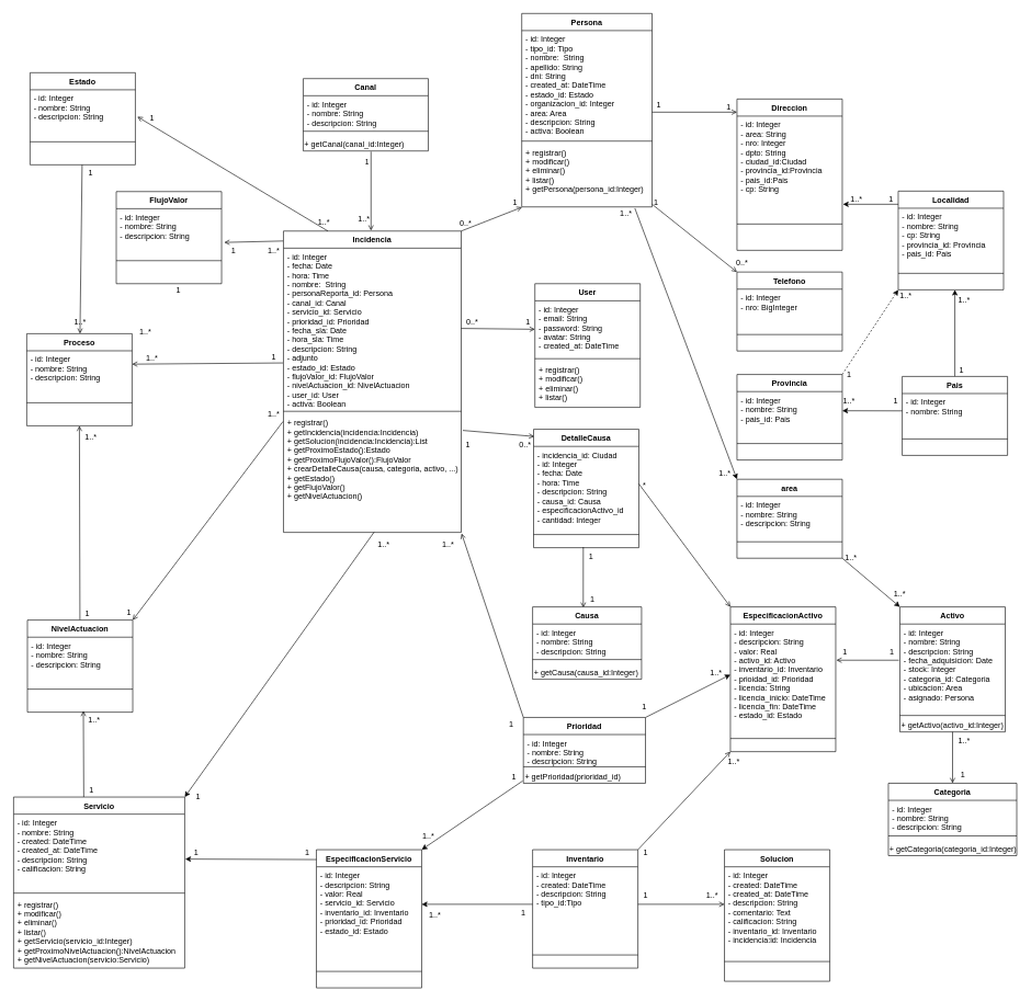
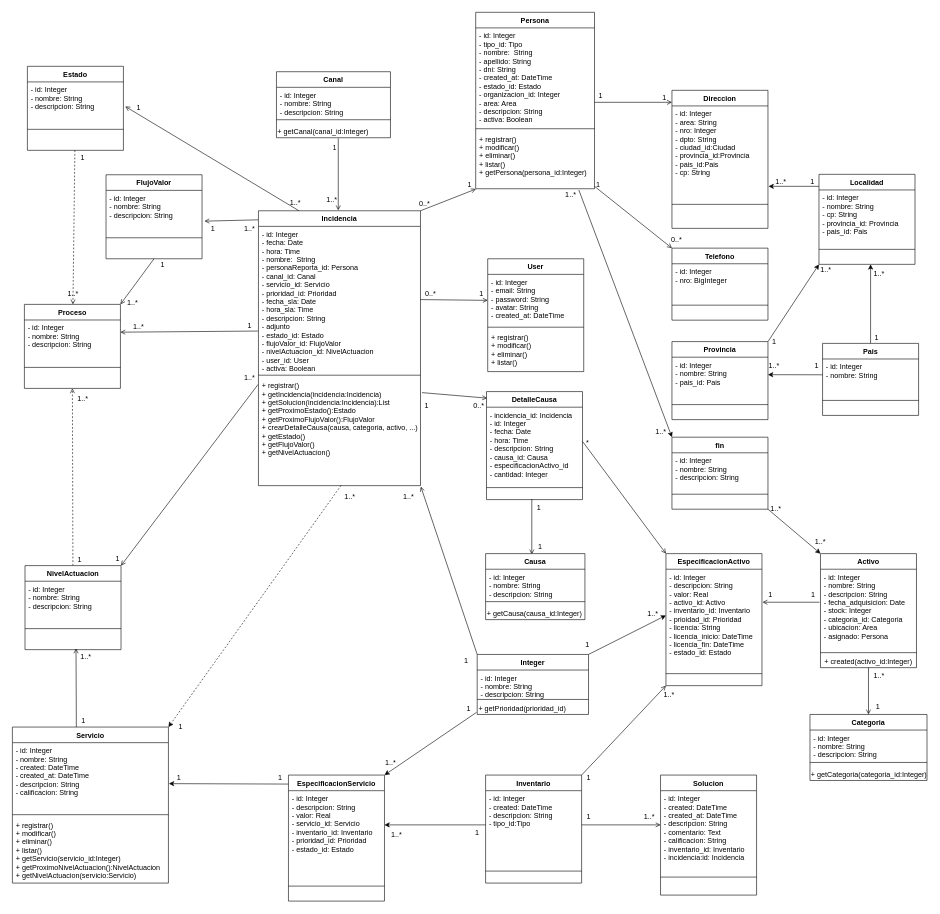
- <mxCell id="54" style="edgeStyle=none;html=1;startArrow=none;startFill=0;endArrow=open;endFill=0;" parent="1" source="55" target="63" edge="1"><mxGeometry relative="1" as="geometry" /></mxCell>
+ <mxCell id="54" style="edgeStyle=none;html=1;startArrow=none;startFill=0;endArrow=open;endFill=0;dashed=1;" parent="1" source="55" target="63" edge="1"><mxGeometry relative="1" as="geometry" /></mxCell>
+ <mxCell id="58" style="edgeStyle=none;html=1;entryX=1;entryY=0;entryDx=0;entryDy=0;startArrow=none;startFill=0;endArrow=open;endFill=0;exitX=0.5;exitY=1;exitDx=0;exitDy=0;" parent="1" source="59" target="63" edge="1"><mxGeometry relative="1" as="geometry"><mxPoint x="300" y="431" as="sourcePoint" /></mxGeometry></mxCell>
- <mxCell id="151" value="" style="edgeStyle=none;html=1;exitX=1;exitY=0;exitDx=0;exitDy=0;entryX=0;entryY=1;entryDx=0;entryDy=0;dashed=1;" parent="1" source="152" target="148" edge="1"><mxGeometry relative="1" as="geometry" /></mxCell>
+ <mxCell id="151" value="" style="edgeStyle=none;html=1;exitX=1;exitY=0;exitDx=0;exitDy=0;entryX=0;entryY=1;entryDx=0;entryDy=0;" parent="1" source="152" target="148" edge="1"><mxGeometry relative="1" as="geometry" /></mxCell>
- <mxCell id="94" value="- incidencia_id: Ciudad&#10;- id: Integer&#10;- fecha: Date&#10;- hora: Time&#10;- descripcion: String&#10;- causa_id: Causa&#10;- especificacionActivo_id&#10;- cantidad: Integer" style="text;strokeColor=none;fillColor=none;align=left;verticalAlign=top;spacingLeft=4;spacingRight=4;overflow=hidden;rotatable=0;points=[[0,0.5],[1,0.5]];portConstraint=eastwest;" parent="93" vertex="1"><mxGeometry y="26" width="160" height="114" as="geometry" /></mxCell>
+ <mxCell id="94" value="- incidencia_id: Incidencia&#10;- id: Integer&#10;- fecha: Date&#10;- hora: Time&#10;- descripcion: String&#10;- causa_id: Causa&#10;- especificacionActivo_id&#10;- cantidad: Integer" style="text;strokeColor=none;fillColor=none;align=left;verticalAlign=top;spacingLeft=4;spacingRight=4;overflow=hidden;rotatable=0;points=[[0,0.5],[1,0.5]];portConstraint=eastwest;" parent="93" vertex="1"><mxGeometry y="26" width="160" height="114" as="geometry" /></mxCell>
- <mxCell id="171" value="area" style="swimlane;fontStyle=1;align=center;verticalAlign=top;childLayout=stackLayout;horizontal=1;startSize=26;horizontalStack=0;resizeParent=1;resizeParentMax=0;resizeLast=0;collapsible=1;marginBottom=0;" parent="1" vertex="1"><mxGeometry x="1119" y="728" width="160" height="120" as="geometry" /></mxCell>
+ <mxCell id="171" value="fin" style="swimlane;fontStyle=1;align=center;verticalAlign=top;childLayout=stackLayout;horizontal=1;startSize=26;horizontalStack=0;resizeParent=1;resizeParentMax=0;resizeLast=0;collapsible=1;marginBottom=0;" parent="1" vertex="1"><mxGeometry x="1119" y="728" width="160" height="120" as="geometry" /></mxCell>
- <mxCell id="50" style="edgeStyle=none;html=1;entryX=0.5;entryY=1;entryDx=0;entryDy=0;startArrow=none;startFill=0;endArrow=open;endFill=0;" parent="1" source="51" target="63" edge="1"><mxGeometry relative="1" as="geometry" /></mxCell>
+ <mxCell id="50" style="edgeStyle=none;html=1;entryX=0.5;entryY=1;entryDx=0;entryDy=0;startArrow=none;startFill=0;endArrow=open;endFill=0;dashed=1;" parent="1" source="51" target="63" edge="1"><mxGeometry relative="1" as="geometry" /></mxCell>
- <mxCell id="137" style="edgeStyle=none;html=1;entryX=1;entryY=0;entryDx=0;entryDy=0;exitX=0.51;exitY=0.998;exitDx=0;exitDy=0;exitPerimeter=0;" parent="1" source="7" target="40" edge="1"><mxGeometry relative="1" as="geometry"><mxPoint x="568.08" y="859.916" as="sourcePoint" /><mxPoint x="568" y="1291" as="targetPoint" /></mxGeometry></mxCell>
+ <mxCell id="137" style="edgeStyle=none;html=1;entryX=1;entryY=0;entryDx=0;entryDy=0;exitX=0.51;exitY=0.998;exitDx=0;exitDy=0;exitPerimeter=0;dashed=1;" parent="1" source="7" target="40" edge="1"><mxGeometry relative="1" as="geometry"><mxPoint x="568.08" y="859.916" as="sourcePoint" /><mxPoint x="568" y="1291" as="targetPoint" /></mxGeometry></mxCell>
- <mxCell id="46" value="Prioridad" style="swimlane;fontStyle=1;align=center;verticalAlign=top;childLayout=stackLayout;horizontal=1;startSize=26;horizontalStack=0;resizeParent=1;resizeParentMax=0;resizeLast=0;collapsible=1;marginBottom=0;" parent="1" vertex="1"><mxGeometry x="794.5" y="1090" width="185.5" height="100" as="geometry" /></mxCell>
+ <mxCell id="46" value="Integer" style="swimlane;fontStyle=1;align=center;verticalAlign=top;childLayout=stackLayout;horizontal=1;startSize=26;horizontalStack=0;resizeParent=1;resizeParentMax=0;resizeLast=0;collapsible=1;marginBottom=0;" parent="1" vertex="1"><mxGeometry x="794.5" y="1090" width="185.5" height="100" as="geometry" /></mxCell>
- <mxCell id="105" value="&lt;span style=&quot;text-align: left&quot;&gt;+ getActivo(activo_id:Integer)&lt;/span&gt;" style="text;html=1;align=center;verticalAlign=middle;resizable=0;points=[];autosize=1;strokeColor=none;fillColor=none;" parent="101" vertex="1"><mxGeometry y="170" width="160" height="20" as="geometry" /></mxCell>
+ <mxCell id="105" value="&lt;span style=&quot;text-align: left&quot;&gt;+ created(activo_id:Integer)&lt;/span&gt;" style="text;html=1;align=center;verticalAlign=middle;resizable=0;points=[];autosize=1;strokeColor=none;fillColor=none;" parent="101" vertex="1"><mxGeometry y="170" width="160" height="20" as="geometry" /></mxCell>
